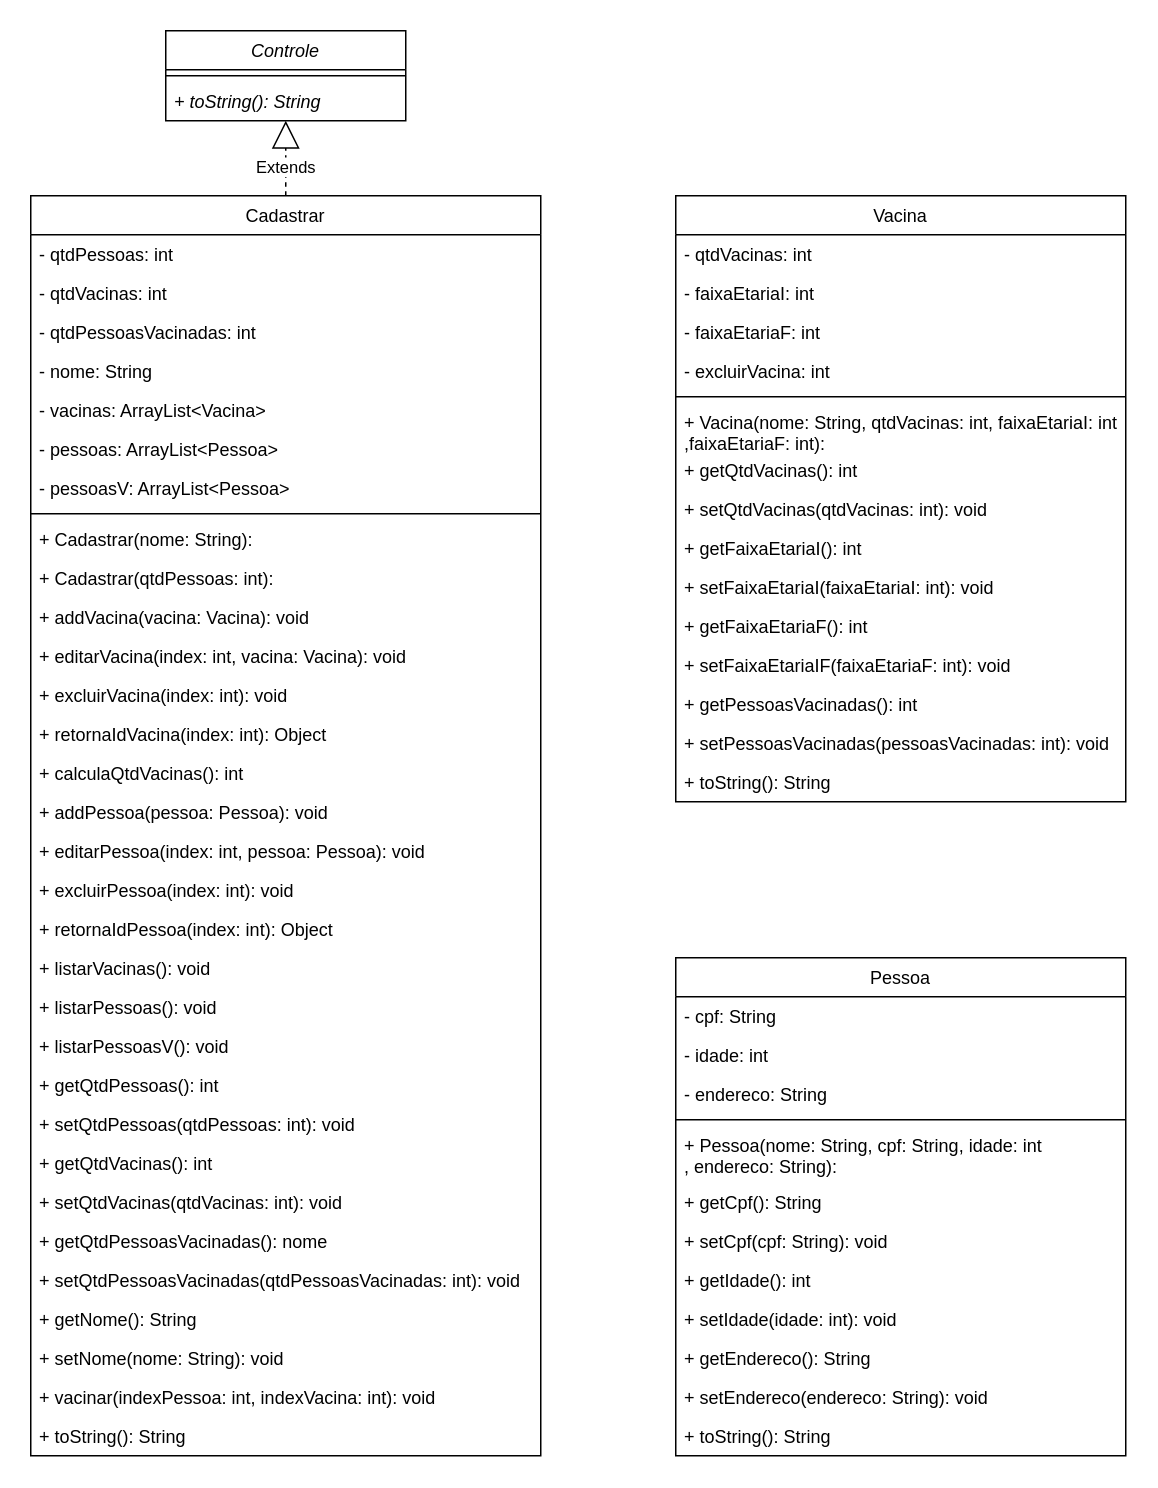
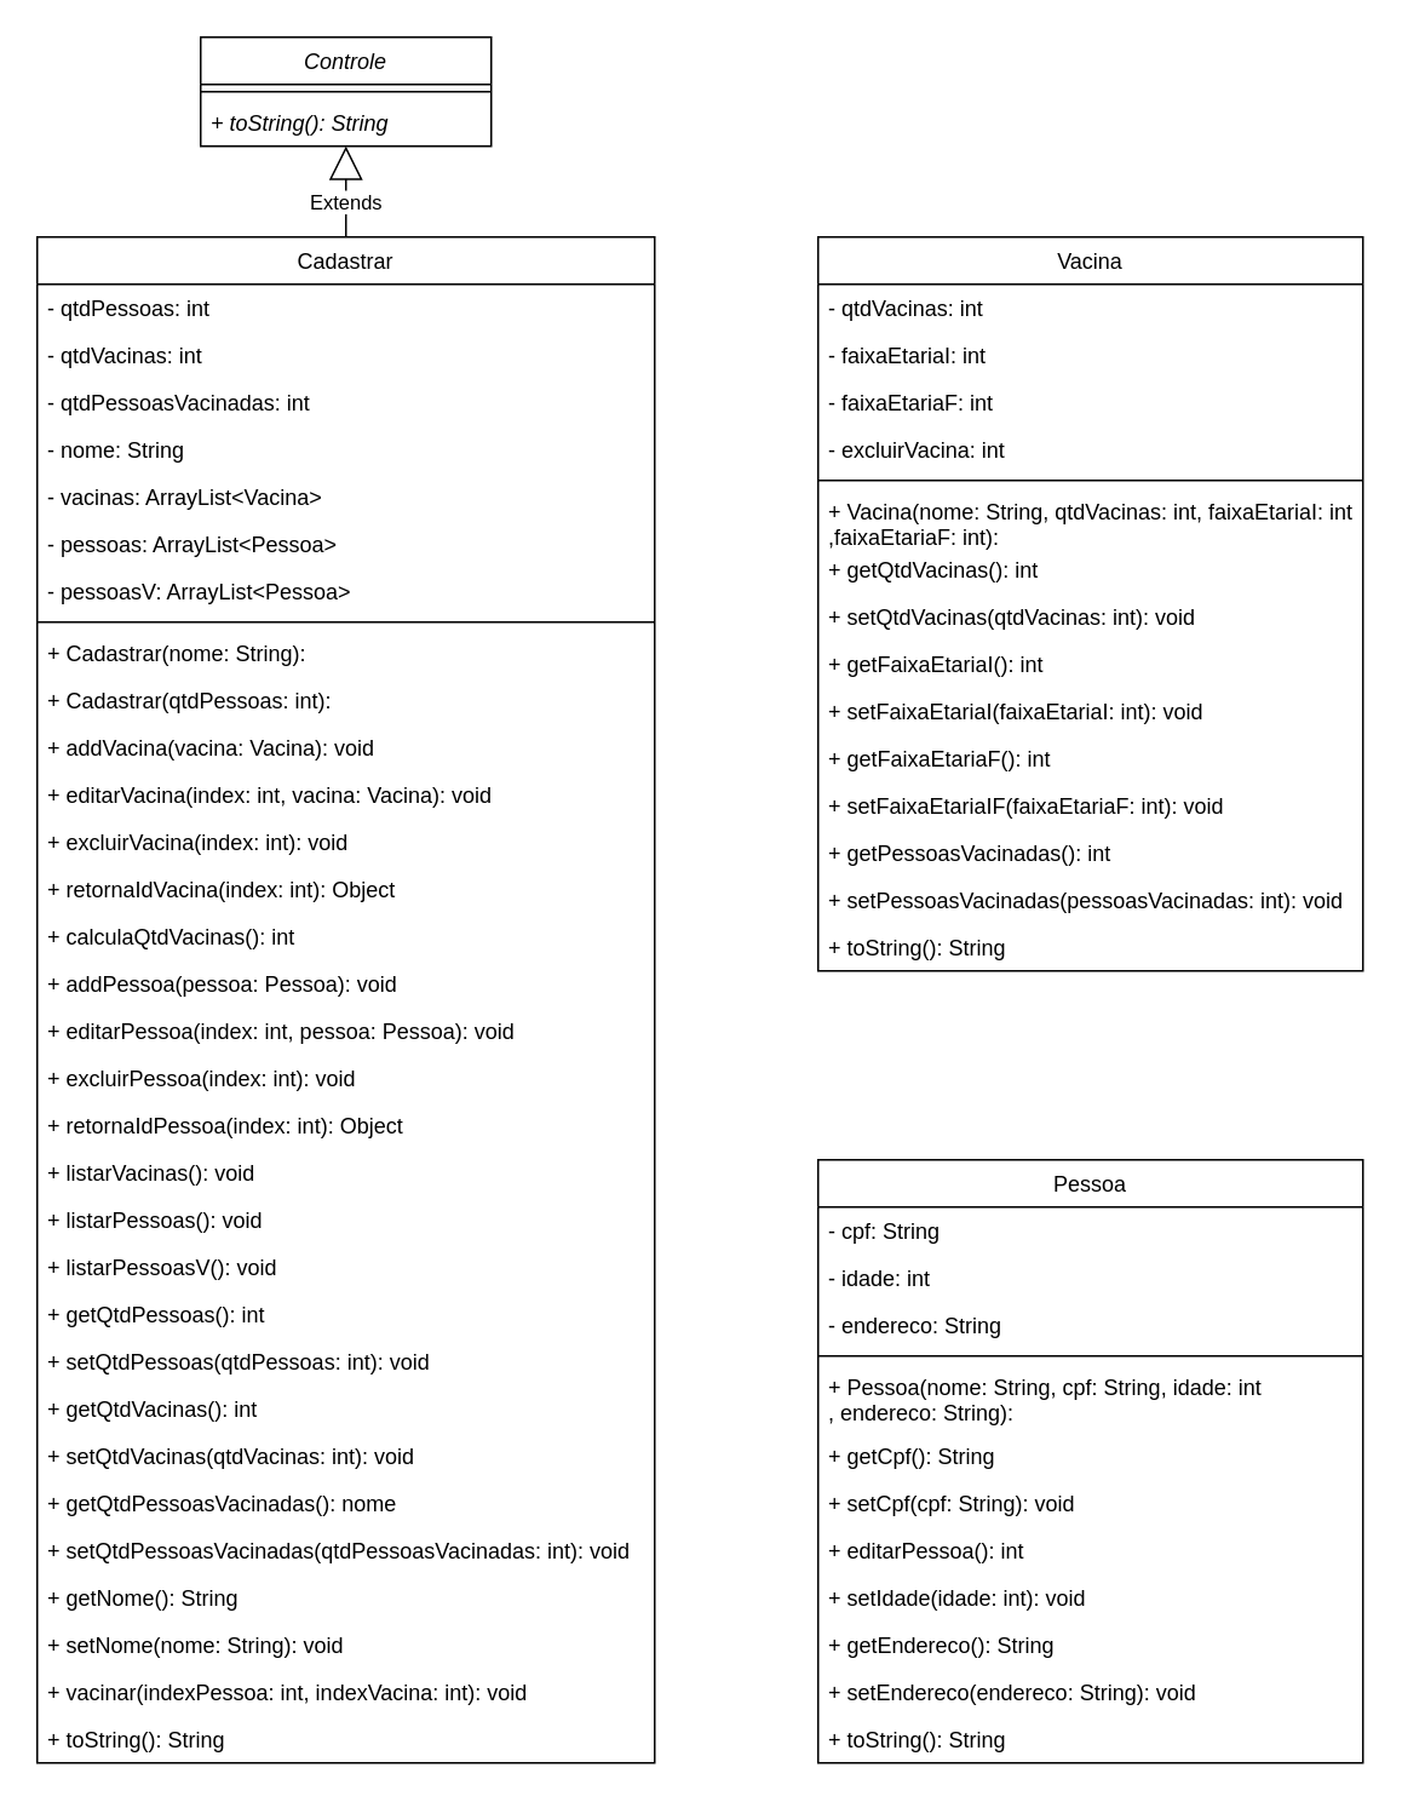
- <mxCell id="67" value="Extends" style="endArrow=block;endSize=16;endFill=0;html=1;rounded=0;exitX=0.5;exitY=0;exitDx=0;exitDy=0;dashed=1;" parent="1" source="31" target="64" edge="1"><mxGeometry x="-0.24" width="160" relative="1" as="geometry"><mxPoint x="331" y="61" as="sourcePoint" /><mxPoint x="491" y="61" as="targetPoint" /><mxPoint as="offset" /></mxGeometry></mxCell>
+ <mxCell id="67" value="Extends" style="endArrow=block;endSize=16;endFill=0;html=1;rounded=0;exitX=0.5;exitY=0;exitDx=0;exitDy=0;" parent="1" source="31" target="64" edge="1"><mxGeometry x="-0.24" width="160" relative="1" as="geometry"><mxPoint x="331" y="61" as="sourcePoint" /><mxPoint x="491" y="61" as="targetPoint" /><mxPoint as="offset" /></mxGeometry></mxCell>
- <mxCell id="10" value="+ getIdade(): int" style="text;strokeColor=none;fillColor=none;align=left;verticalAlign=top;spacingLeft=4;spacingRight=4;overflow=hidden;rotatable=0;points=[[0,0.5],[1,0.5]];portConstraint=eastwest;" parent="2" vertex="1"><mxGeometry y="202" width="300" height="26" as="geometry" /></mxCell>
+ <mxCell id="10" value="+ editarPessoa(): int" style="text;strokeColor=none;fillColor=none;align=left;verticalAlign=top;spacingLeft=4;spacingRight=4;overflow=hidden;rotatable=0;points=[[0,0.5],[1,0.5]];portConstraint=eastwest;" parent="2" vertex="1"><mxGeometry y="202" width="300" height="26" as="geometry" /></mxCell>
